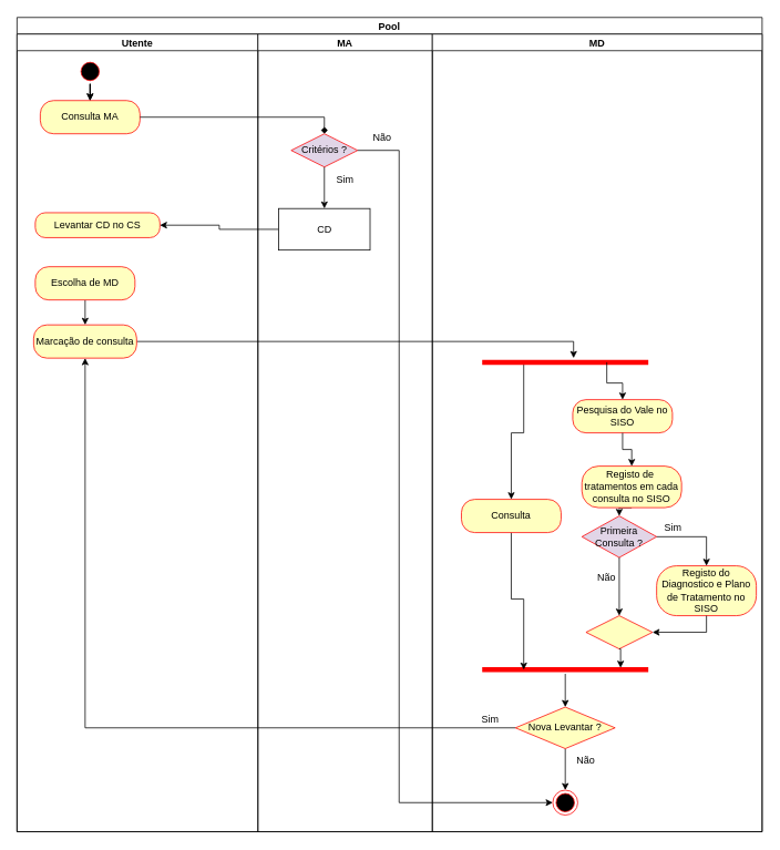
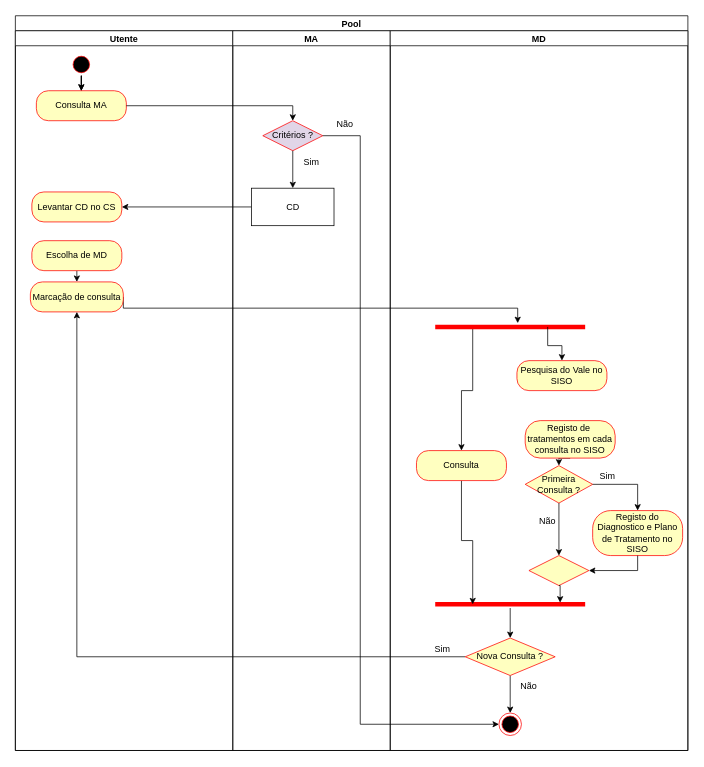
- <mxCell id="21" style="edgeStyle=orthogonalEdgeStyle;rounded=0;orthogonalLoop=1;jettySize=auto;html=1;exitX=1;exitY=0.5;exitDx=0;exitDy=0;entryX=0.5;entryY=0;entryDx=0;entryDy=0;endArrow=diamond;" parent="9" source="13" target="16" edge="1"><mxGeometry relative="1" as="geometry" /></mxCell>
+ <mxCell id="21" style="edgeStyle=orthogonalEdgeStyle;rounded=0;orthogonalLoop=1;jettySize=auto;html=1;exitX=1;exitY=0.5;exitDx=0;exitDy=0;entryX=0.5;entryY=0;entryDx=0;entryDy=0;" parent="9" source="13" target="16" edge="1"><mxGeometry relative="1" as="geometry" /></mxCell>
- <mxCell id="3" value="Levantar CD no CS" style="rounded=1;whiteSpace=wrap;html=1;arcSize=40;fontColor=#000000;fillColor=#ffffc0;strokeColor=#ff0000;" parent="1" vertex="1"><mxGeometry x="42" y="255" width="150" height="30" as="geometry" /></mxCell>
+ <mxCell id="3" value="Levantar CD no CS" style="rounded=1;whiteSpace=wrap;html=1;arcSize=40;fontColor=#000000;fillColor=#ffffc0;strokeColor=#ff0000;" parent="1" vertex="1"><mxGeometry x="42" y="255" width="120" height="40" as="geometry" /></mxCell>
- <mxCell id="7" value="Marcação de consulta" style="rounded=1;whiteSpace=wrap;html=1;arcSize=40;fontColor=#000000;fillColor=#ffffc0;strokeColor=#ff0000;" parent="1" vertex="1"><mxGeometry x="40" y="390" width="124" height="40" as="geometry" /></mxCell>
+ <mxCell id="7" value="Marcação de consulta" style="rounded=1;whiteSpace=wrap;html=1;arcSize=40;fontColor=#000000;fillColor=#ffffc0;strokeColor=#ff0000;" parent="1" vertex="1"><mxGeometry x="40" y="375" width="124" height="40" as="geometry" /></mxCell>
- <mxCell id="31" style="edgeStyle=orthogonalEdgeStyle;rounded=0;orthogonalLoop=1;jettySize=auto;html=1;exitX=0.5;exitY=1;exitDx=0;exitDy=0;entryX=0.5;entryY=0;entryDx=0;entryDy=0;" parent="23" source="27" target="30" edge="1"><mxGeometry relative="1" as="geometry" /></mxCell>
- <mxCell id="26" value="Primeira Consulta ?" style="rhombus;whiteSpace=wrap;html=1;fillColor=#e1d5e7;strokeColor=#ff0000;" parent="23" vertex="1"><mxGeometry x="180" y="580" width="90" height="50" as="geometry" /></mxCell>
+ <mxCell id="26" value="Primeira Consulta ?" style="rhombus;whiteSpace=wrap;html=1;fillColor=#ffffc0;strokeColor=#ff0000;" parent="23" vertex="1"><mxGeometry x="180" y="580" width="90" height="50" as="geometry" /></mxCell>
- <mxCell id="42" value="Nova Levantar ?" style="rhombus;whiteSpace=wrap;html=1;fillColor=#ffffc0;strokeColor=#ff0000;" parent="23" vertex="1"><mxGeometry x="100" y="810" width="120" height="50" as="geometry" /></mxCell>
+ <mxCell id="42" value="Nova Consulta ?" style="rhombus;whiteSpace=wrap;html=1;fillColor=#ffffc0;strokeColor=#ff0000;" parent="23" vertex="1"><mxGeometry x="100" y="810" width="120" height="50" as="geometry" /></mxCell>
